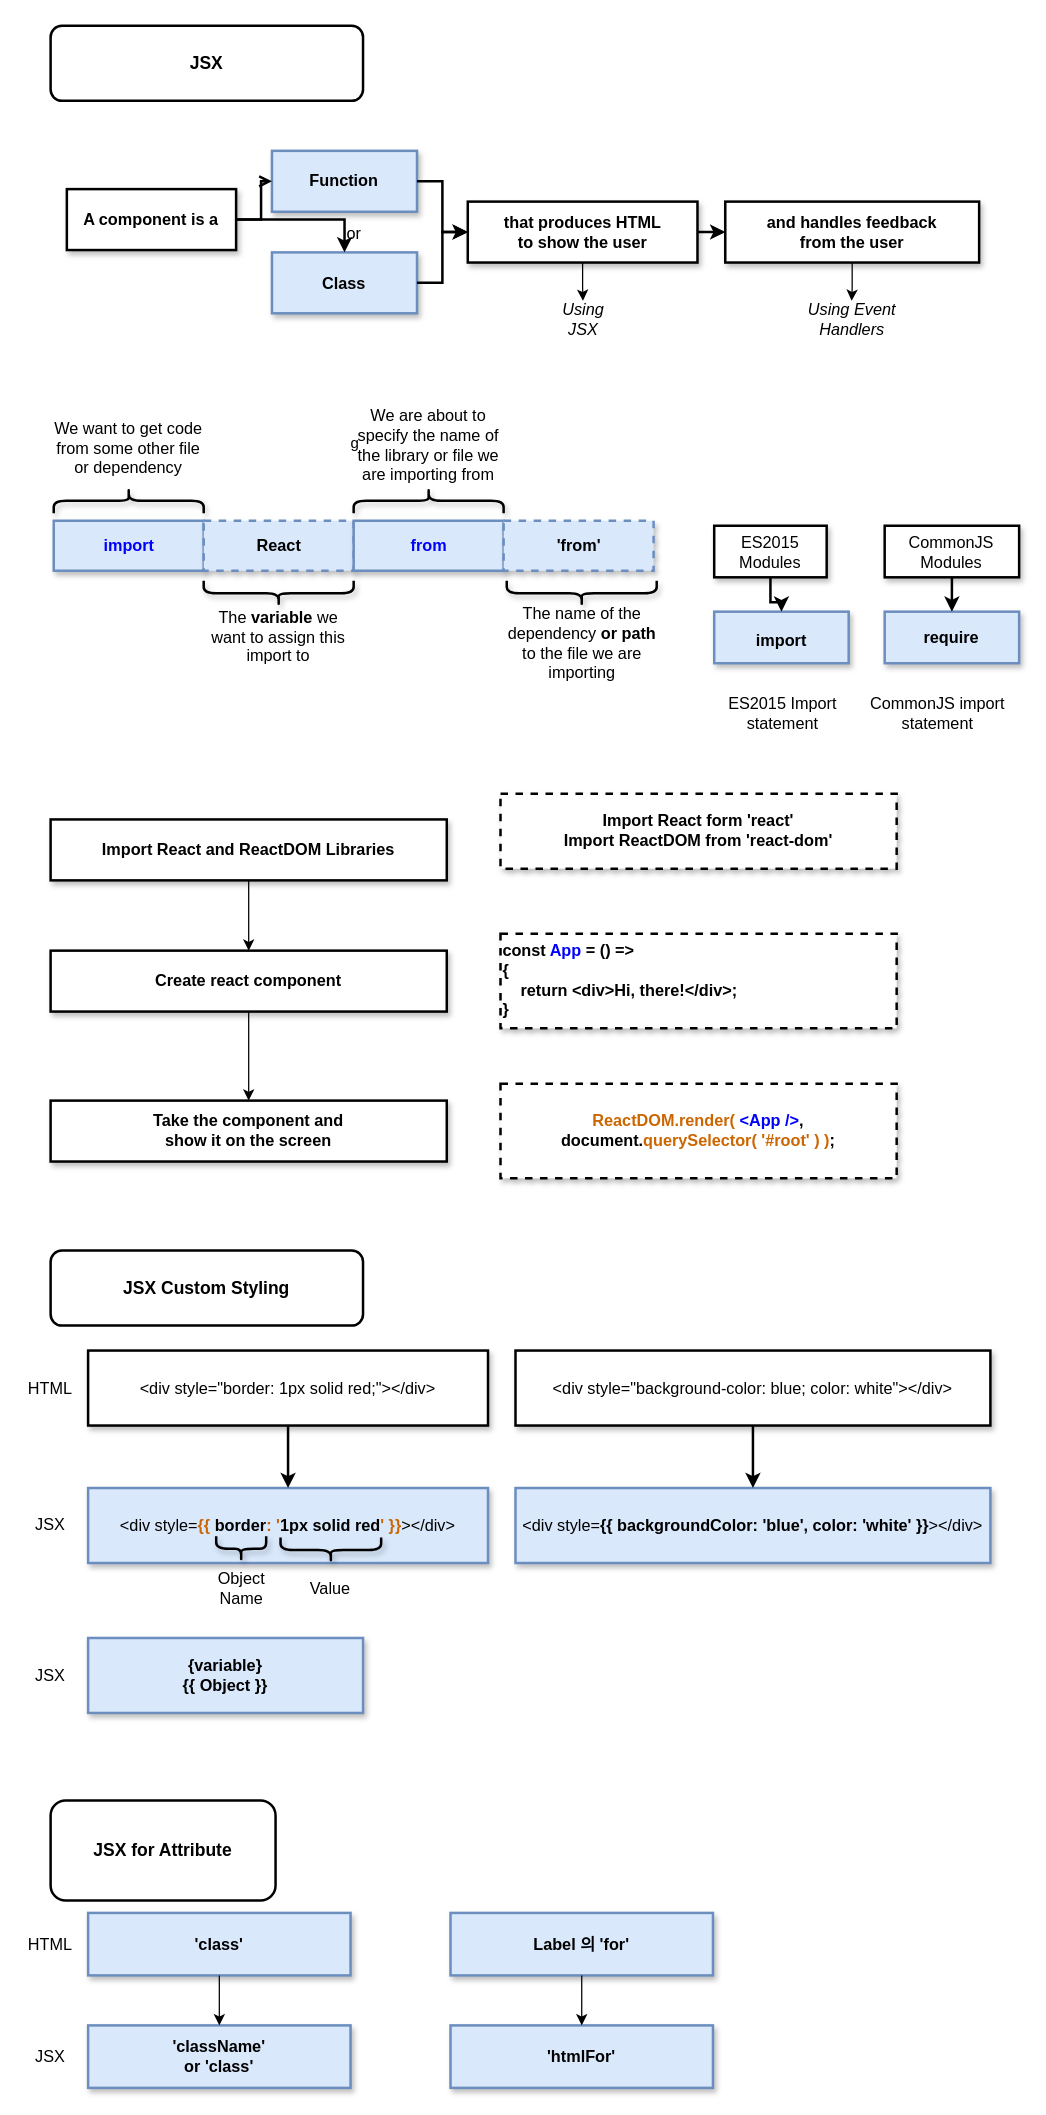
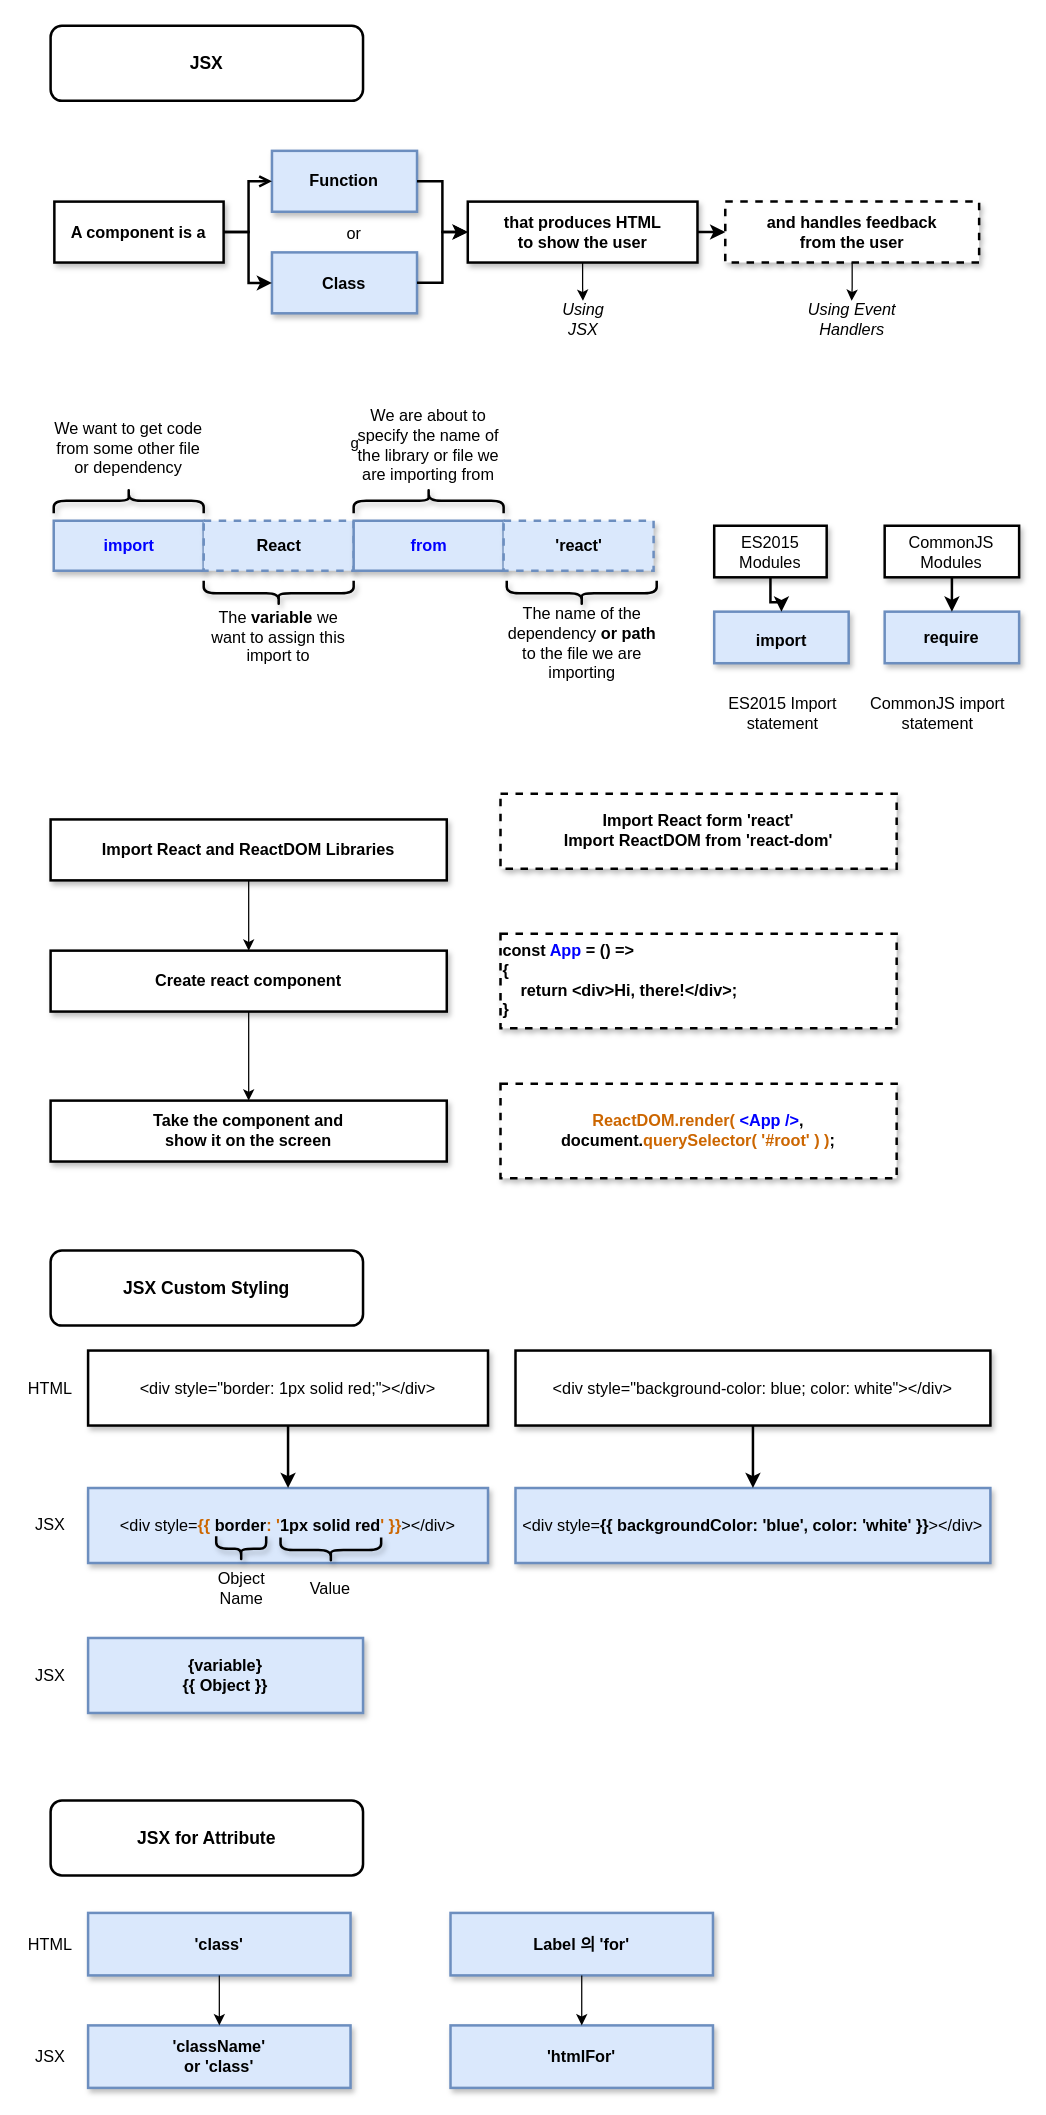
- <mxCell id="10" value="A component is a" style="rounded=0;whiteSpace=wrap;html=1;shadow=1;glass=0;comic=0;strokeWidth=2;fontSize=13;align=center;fillColor=#ffffff;strokeColor=#000000;fontStyle=1" vertex="1" parent="7"><mxGeometry x="10" y="30.625" width="135.425" height="48.75" as="geometry" /></mxCell>
+ <mxCell id="10" value="A component is a" style="rounded=0;whiteSpace=wrap;html=1;shadow=1;glass=0;comic=0;strokeWidth=2;fontSize=13;align=center;fillColor=#ffffff;strokeColor=#000000;fontStyle=1" vertex="1" parent="7"><mxGeometry y="40.625" width="135.425" height="48.75" as="geometry" /></mxCell>
- <mxCell id="12" value="and handles feedback &lt;br&gt;from the user" style="rounded=0;whiteSpace=wrap;html=1;shadow=1;glass=0;comic=0;strokeWidth=2;fontSize=13;align=center;fillColor=#ffffff;strokeColor=#000000;fontStyle=1" vertex="1" parent="7"><mxGeometry x="536.863" y="40.625" width="203.137" height="48.75" as="geometry" /></mxCell>
+ <mxCell id="12" value="and handles feedback &lt;br&gt;from the user" style="rounded=0;whiteSpace=wrap;html=1;shadow=1;glass=0;comic=0;strokeWidth=2;fontSize=13;align=center;fillColor=#ffffff;strokeColor=#000000;fontStyle=1;dashed=1;" vertex="1" parent="7"><mxGeometry x="536.863" y="40.625" width="203.137" height="48.75" as="geometry" /></mxCell>
- <mxCell id="34" value="'from'" style="rounded=0;whiteSpace=wrap;html=1;shadow=1;glass=0;comic=0;strokeWidth=2;fontSize=13;align=center;fillColor=#dae8fc;strokeColor=#6c8ebf;fontStyle=1;dashed=1;" vertex="1" parent="30"><mxGeometry x="360" width="120" height="40.0" as="geometry" /></mxCell>
+ <mxCell id="34" value="'react'" style="rounded=0;whiteSpace=wrap;html=1;shadow=1;glass=0;comic=0;strokeWidth=2;fontSize=13;align=center;fillColor=#dae8fc;strokeColor=#6c8ebf;fontStyle=1;dashed=1;" vertex="1" parent="30"><mxGeometry x="360" width="120" height="40.0" as="geometry" /></mxCell>
- <mxCell id="68" value="&lt;font style=&quot;font-size: 14px&quot;&gt;&lt;b&gt;JSX for Attribute&lt;/b&gt;&lt;/font&gt;" style="rounded=1;whiteSpace=wrap;html=1;strokeWidth=2;" vertex="1" parent="1"><mxGeometry x="40" y="1440" width="180" height="80" as="geometry" /></mxCell>
+ <mxCell id="68" value="&lt;font style=&quot;font-size: 14px&quot;&gt;&lt;b&gt;JSX for Attribute&lt;/b&gt;&lt;/font&gt;" style="rounded=1;whiteSpace=wrap;html=1;strokeWidth=2;" vertex="1" parent="1"><mxGeometry x="40" y="1440" width="250" height="60" as="geometry" /></mxCell>
